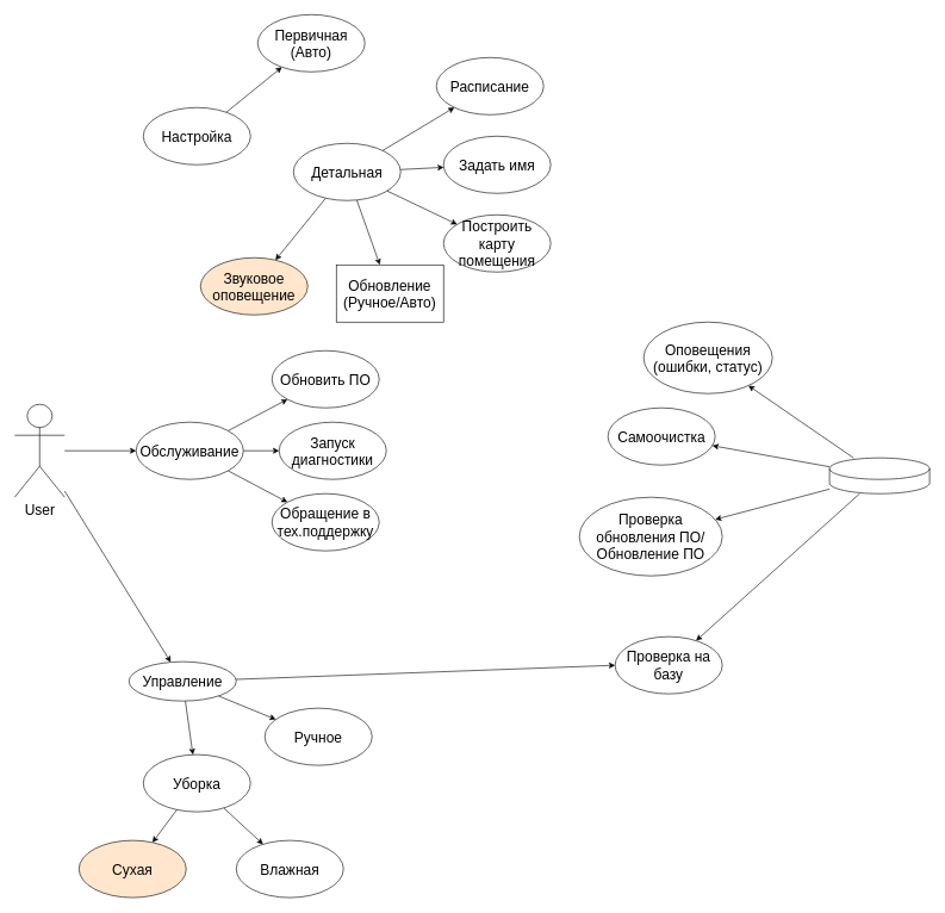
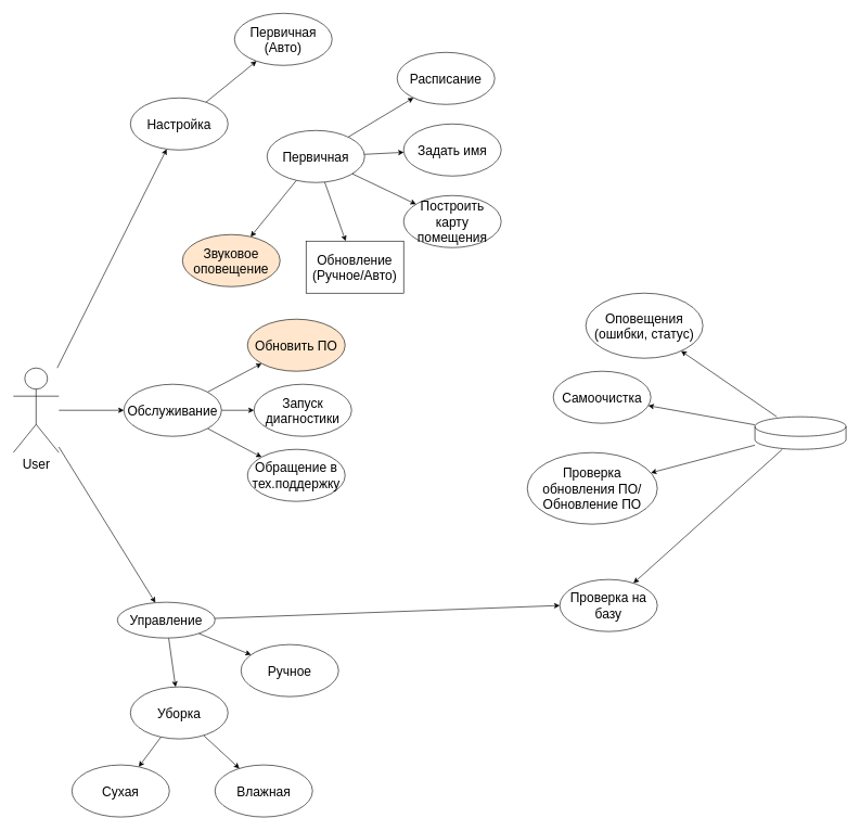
- <mxCell id="18" value="Детальная" style="ellipse;whiteSpace=wrap;html=1;fontSize=20;" parent="1" vertex="1"><mxGeometry x="410" y="200" width="150" height="80" as="geometry" /></mxCell>
+ <mxCell id="18" value="Первичная" style="ellipse;whiteSpace=wrap;html=1;fontSize=20;" parent="1" vertex="1"><mxGeometry x="410" y="200" width="150" height="80" as="geometry" /></mxCell>
+ <mxCell id="2" style="rounded=0;orthogonalLoop=1;jettySize=auto;html=1;" parent="1" source="5" target="11" edge="1"><mxGeometry relative="1" as="geometry" /></mxCell>
- <mxCell id="33" value="Обновить ПО" style="ellipse;whiteSpace=wrap;html=1;fontSize=20;" parent="1" vertex="1"><mxGeometry x="380" y="490" width="150" height="80" as="geometry" /></mxCell>
+ <mxCell id="33" value="Обновить ПО" style="ellipse;whiteSpace=wrap;html=1;fontSize=20;fillColor=#ffe6cc;" parent="1" vertex="1"><mxGeometry x="380" y="490" width="150" height="80" as="geometry" /></mxCell>
- <mxCell id="31" value="Сухая" style="ellipse;whiteSpace=wrap;html=1;fontSize=20;fillColor=#ffe6cc;" parent="1" vertex="1"><mxGeometry x="110" y="1175" width="150" height="80" as="geometry" /></mxCell>
+ <mxCell id="31" value="Сухая" style="ellipse;whiteSpace=wrap;html=1;fontSize=20;" parent="1" vertex="1"><mxGeometry x="110" y="1175" width="150" height="80" as="geometry" /></mxCell>
